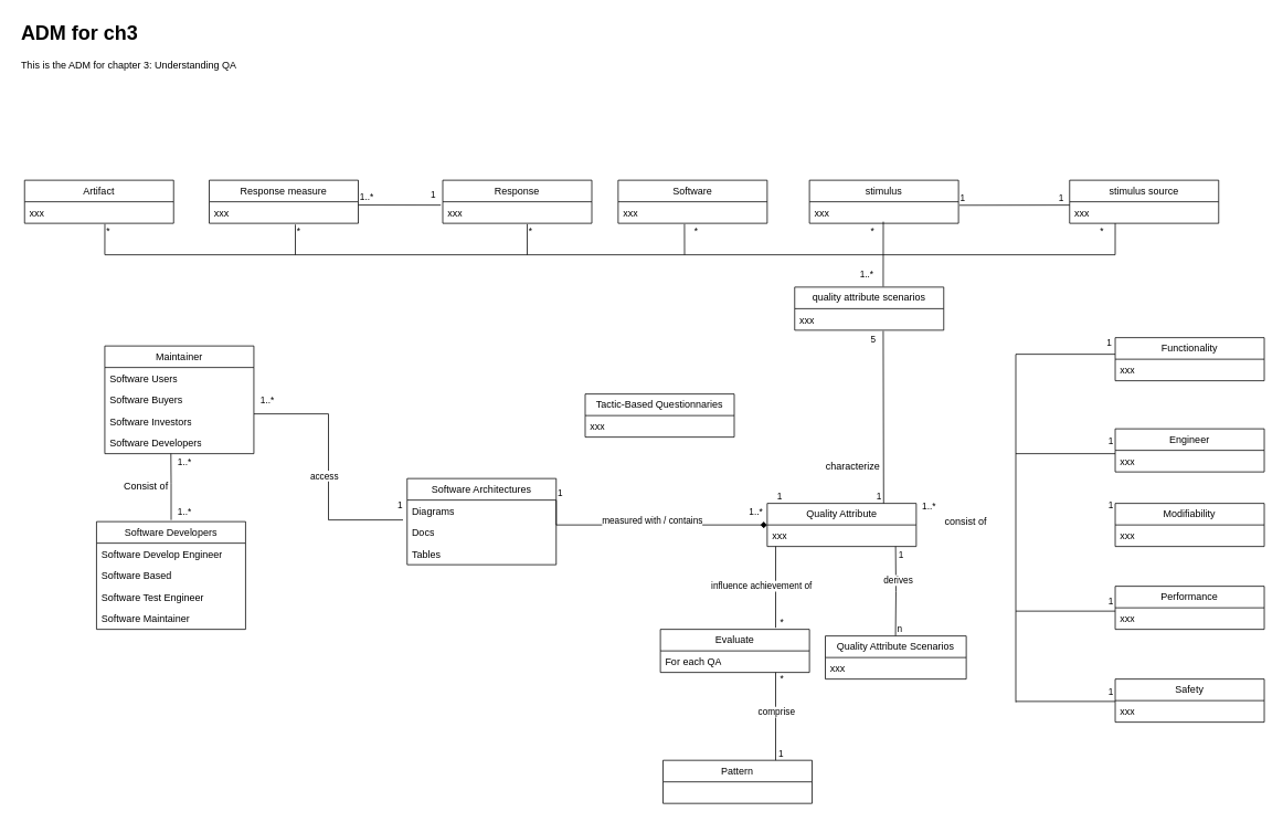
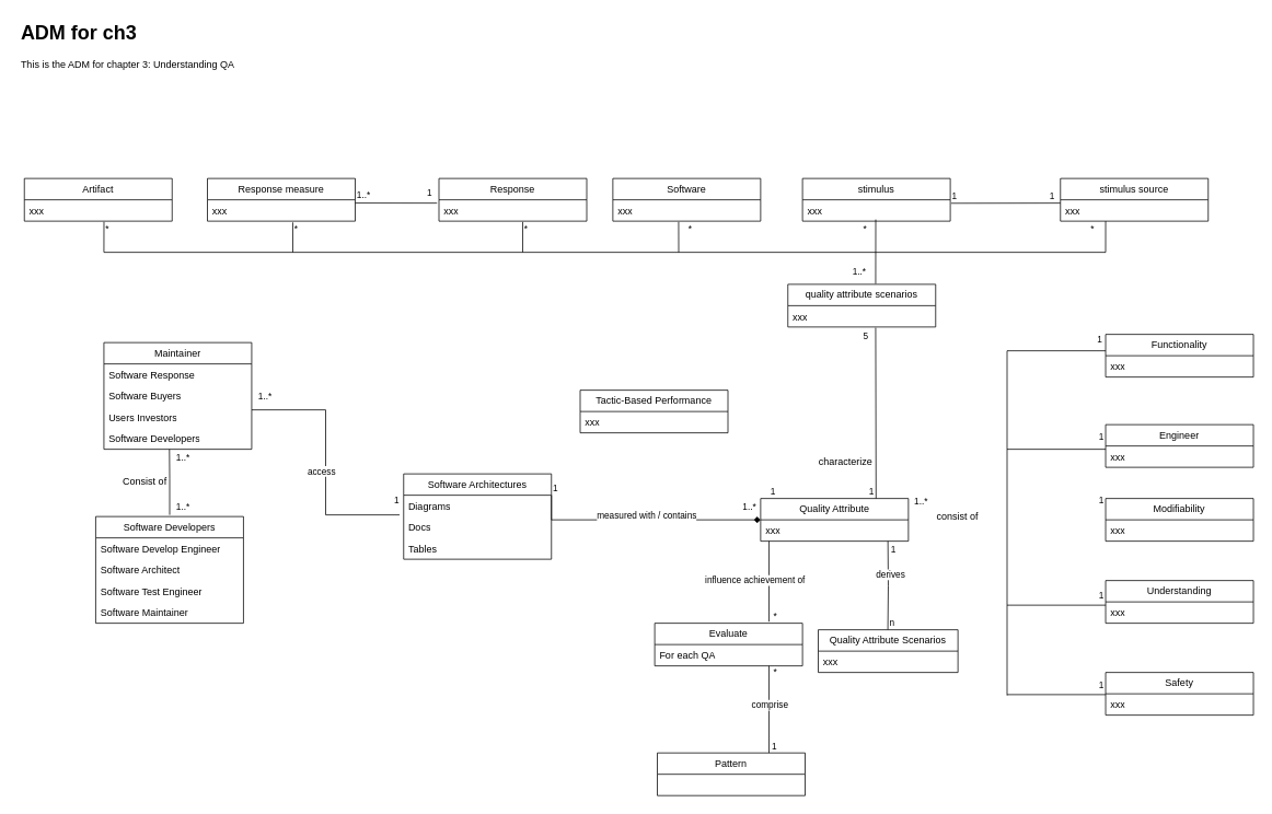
- <mxCell id="8" value="Software Users" style="text;strokeColor=none;fillColor=none;align=left;verticalAlign=top;spacingLeft=4;spacingRight=4;overflow=hidden;rotatable=0;points=[[0,0.5],[1,0.5]];portConstraint=eastwest;whiteSpace=wrap;html=1;" parent="7" vertex="1"><mxGeometry y="26" width="180" height="26" as="geometry" /></mxCell>
+ <mxCell id="8" value="Software Response" style="text;strokeColor=none;fillColor=none;align=left;verticalAlign=top;spacingLeft=4;spacingRight=4;overflow=hidden;rotatable=0;points=[[0,0.5],[1,0.5]];portConstraint=eastwest;whiteSpace=wrap;html=1;" parent="7" vertex="1"><mxGeometry y="26" width="180" height="26" as="geometry" /></mxCell>
- <mxCell id="27" value="Tactic-Based Questionnaries" style="swimlane;fontStyle=0;childLayout=stackLayout;horizontal=1;startSize=26;fillColor=none;horizontalStack=0;resizeParent=1;resizeParentMax=0;resizeLast=0;collapsible=1;marginBottom=0;whiteSpace=wrap;html=1;" parent="1" vertex="1"><mxGeometry x="706" y="475" width="180" height="52" as="geometry" /></mxCell>
+ <mxCell id="27" value="Tactic-Based Performance" style="swimlane;fontStyle=0;childLayout=stackLayout;horizontal=1;startSize=26;fillColor=none;horizontalStack=0;resizeParent=1;resizeParentMax=0;resizeLast=0;collapsible=1;marginBottom=0;whiteSpace=wrap;html=1;" parent="1" vertex="1"><mxGeometry x="706" y="475" width="180" height="52" as="geometry" /></mxCell>
- <mxCell id="10" value="Software Investors" style="text;strokeColor=none;fillColor=none;align=left;verticalAlign=top;spacingLeft=4;spacingRight=4;overflow=hidden;rotatable=0;points=[[0,0.5],[1,0.5]];portConstraint=eastwest;whiteSpace=wrap;html=1;" parent="7" vertex="1"><mxGeometry y="78" width="180" height="26" as="geometry" /></mxCell>
+ <mxCell id="10" value="Users Investors" style="text;strokeColor=none;fillColor=none;align=left;verticalAlign=top;spacingLeft=4;spacingRight=4;overflow=hidden;rotatable=0;points=[[0,0.5],[1,0.5]];portConstraint=eastwest;whiteSpace=wrap;html=1;" parent="7" vertex="1"><mxGeometry y="78" width="180" height="26" as="geometry" /></mxCell>
- <mxCell id="14" value="Software Based" style="text;strokeColor=none;fillColor=none;align=left;verticalAlign=top;spacingLeft=4;spacingRight=4;overflow=hidden;rotatable=0;points=[[0,0.5],[1,0.5]];portConstraint=eastwest;whiteSpace=wrap;html=1;" parent="12" vertex="1"><mxGeometry y="52" width="180" height="26" as="geometry" /></mxCell>
+ <mxCell id="14" value="Software Architect" style="text;strokeColor=none;fillColor=none;align=left;verticalAlign=top;spacingLeft=4;spacingRight=4;overflow=hidden;rotatable=0;points=[[0,0.5],[1,0.5]];portConstraint=eastwest;whiteSpace=wrap;html=1;" parent="12" vertex="1"><mxGeometry y="52" width="180" height="26" as="geometry" /></mxCell>
- <mxCell id="35" value="Performance" style="swimlane;fontStyle=0;childLayout=stackLayout;horizontal=1;startSize=26;fillColor=none;horizontalStack=0;resizeParent=1;resizeParentMax=0;resizeLast=0;collapsible=1;marginBottom=0;whiteSpace=wrap;html=1;" parent="1" vertex="1"><mxGeometry x="1346.06" y="707" width="180" height="52" as="geometry" /></mxCell>
+ <mxCell id="35" value="Understanding" style="swimlane;fontStyle=0;childLayout=stackLayout;horizontal=1;startSize=26;fillColor=none;horizontalStack=0;resizeParent=1;resizeParentMax=0;resizeLast=0;collapsible=1;marginBottom=0;whiteSpace=wrap;html=1;" parent="1" vertex="1"><mxGeometry x="1346.06" y="707" width="180" height="52" as="geometry" /></mxCell>
